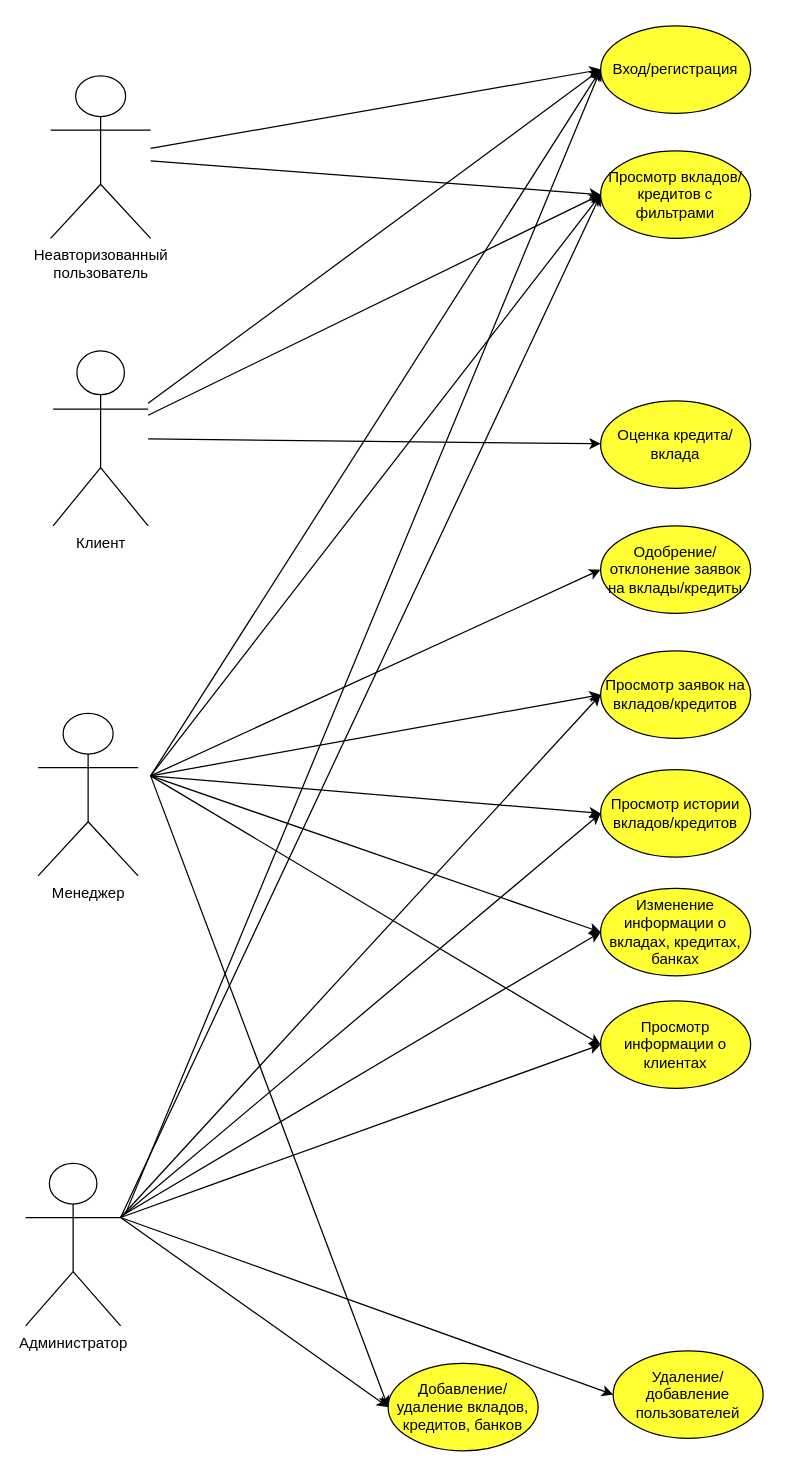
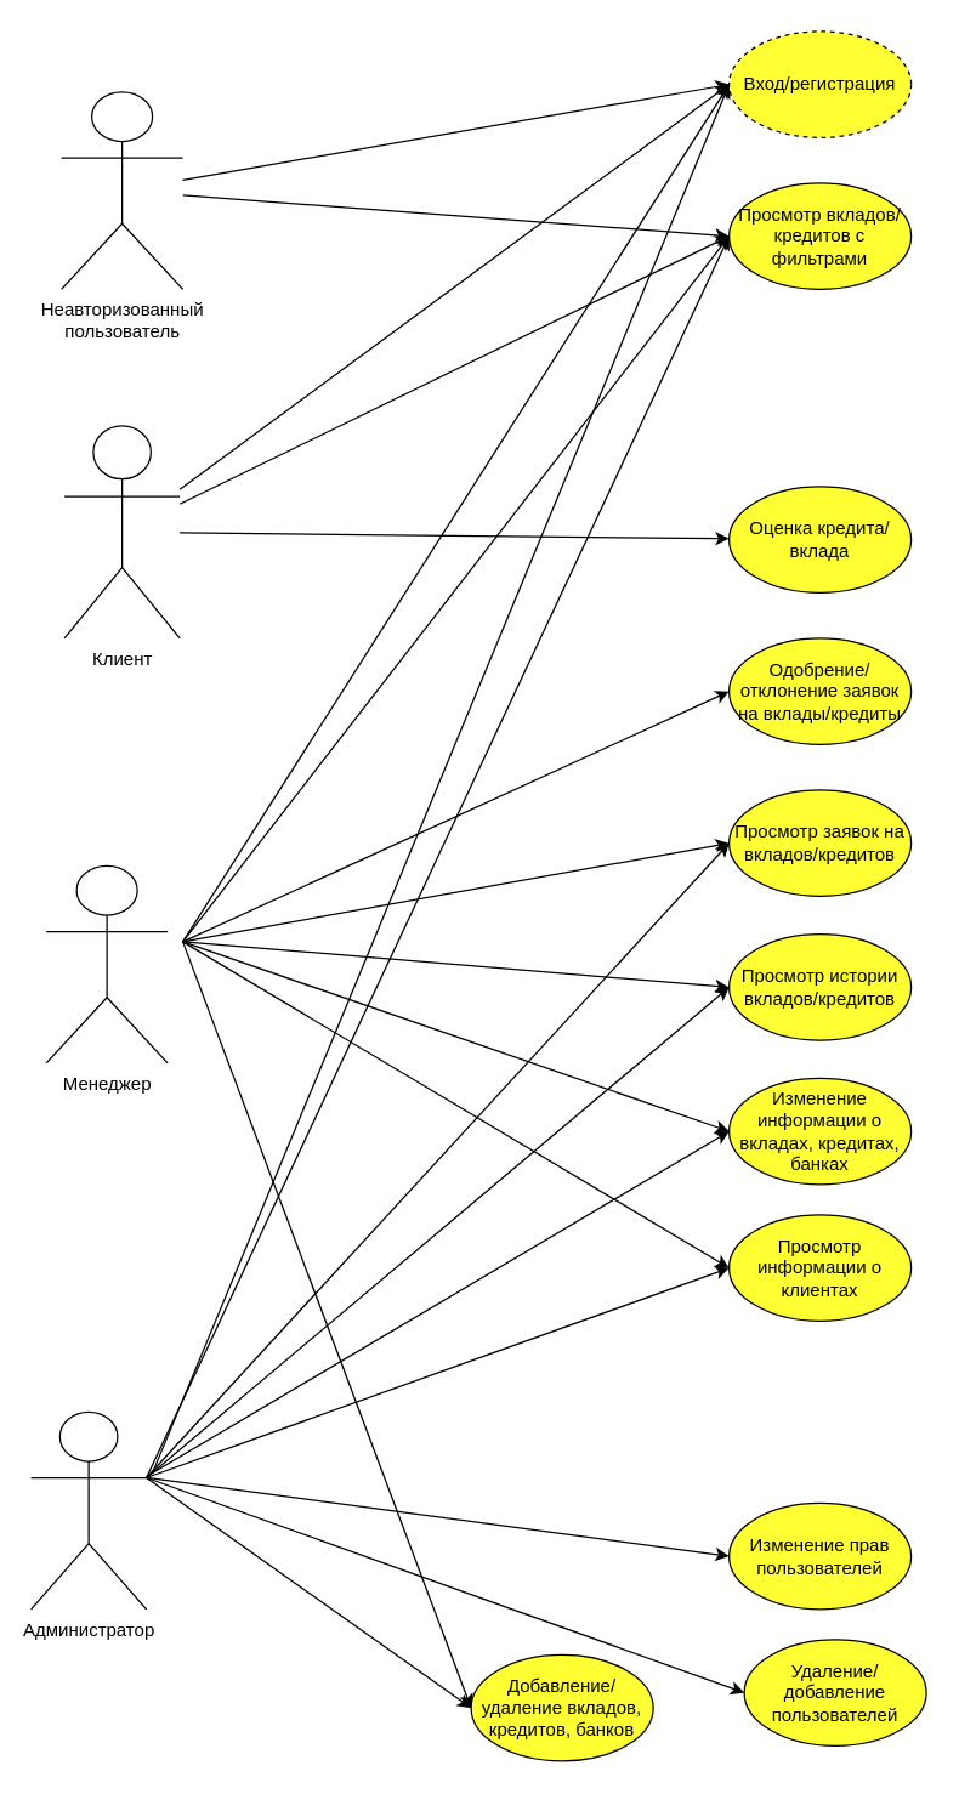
- <mxCell id="6" value="Вход/регистрация" style="ellipse;whiteSpace=wrap;html=1;fillColor=#FFFF33;" parent="1" vertex="1"><mxGeometry x="480" y="20" width="120" height="70" as="geometry" /></mxCell>
+ <mxCell id="6" value="Вход/регистрация" style="ellipse;whiteSpace=wrap;html=1;fillColor=#FFFF33;dashed=1;" parent="1" vertex="1"><mxGeometry x="480" y="20" width="120" height="70" as="geometry" /></mxCell>
+ <mxCell id="25" value="" style="endArrow=classic;html=1;rounded=0;entryX=0;entryY=0.5;entryDx=0;entryDy=0;exitX=1;exitY=0.333;exitDx=0;exitDy=0;exitPerimeter=0;" edge="1" parent="1" source="4" target="13"><mxGeometry width="50" height="50" relative="1" as="geometry"><mxPoint x="240" y="990" as="sourcePoint" /><mxPoint x="380" y="910" as="targetPoint" /></mxGeometry></mxCell>
+ <mxCell id="13" value="Изменение прав пользователей" style="ellipse;whiteSpace=wrap;html=1;fillColor=#FFFF33;" vertex="1" parent="1"><mxGeometry x="480" y="990" width="120" height="70" as="geometry" /></mxCell>
